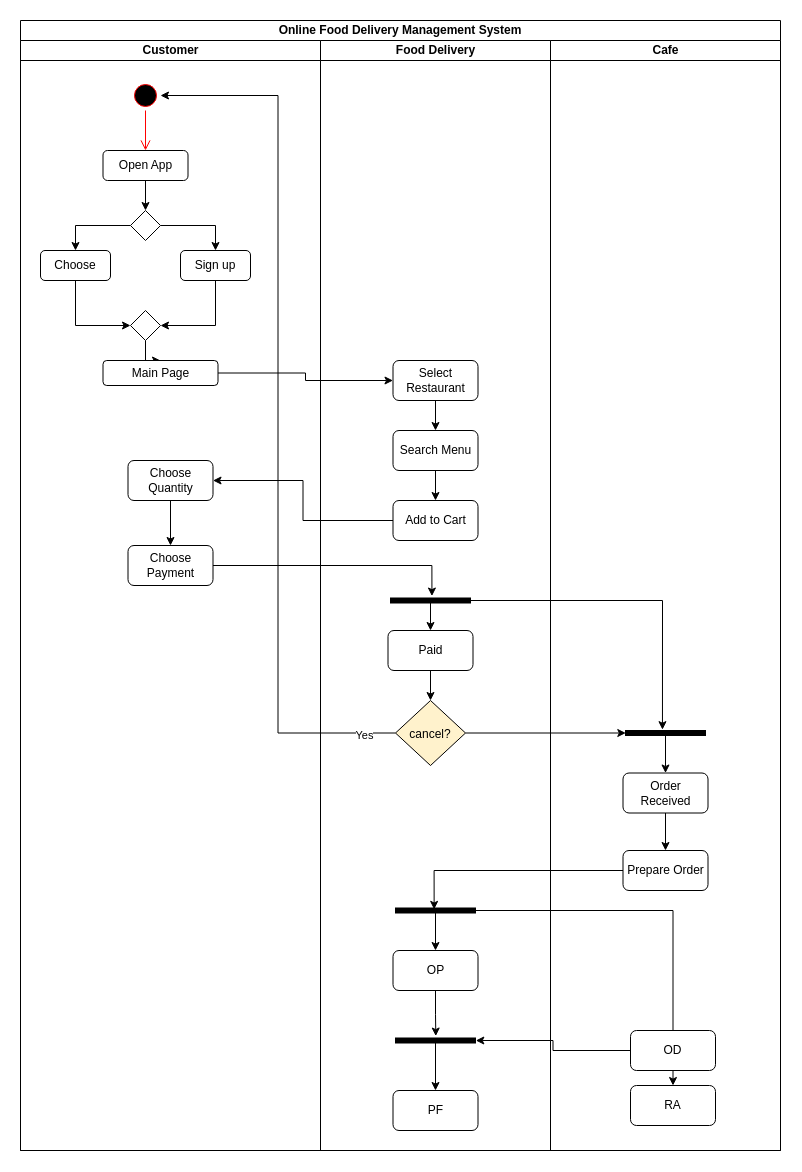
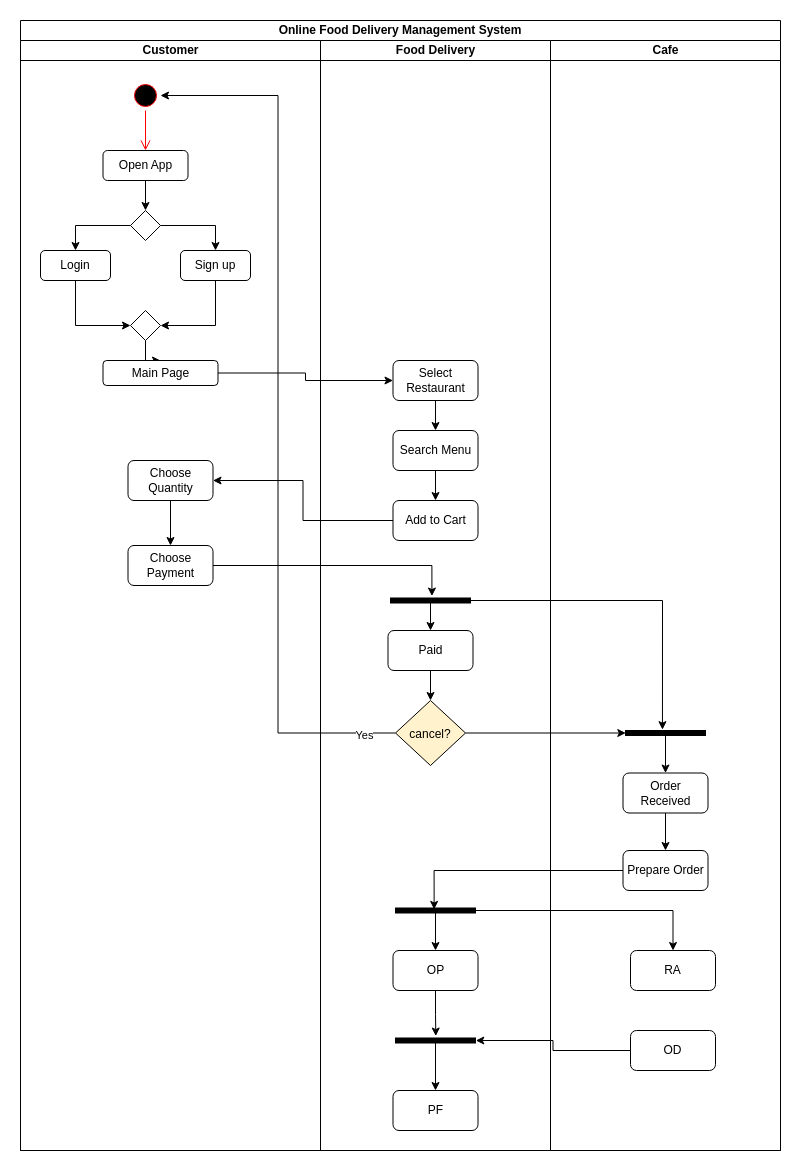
- <mxCell id="25" value="Choose" style="rounded=1;whiteSpace=wrap;html=1;" vertex="1" parent="12"><mxGeometry x="20" y="210" width="70" height="30" as="geometry" /></mxCell>
+ <mxCell id="25" value="Login" style="rounded=1;whiteSpace=wrap;html=1;" vertex="1" parent="12"><mxGeometry x="20" y="210" width="70" height="30" as="geometry" /></mxCell>
- <mxCell id="54" value="RA" style="rounded=1;whiteSpace=wrap;html=1;" vertex="1" parent="48"><mxGeometry x="80" y="1045" width="85" height="40" as="geometry" /></mxCell>
+ <mxCell id="54" value="RA" style="rounded=1;whiteSpace=wrap;html=1;" vertex="1" parent="48"><mxGeometry x="80" y="910" width="85" height="40" as="geometry" /></mxCell>
